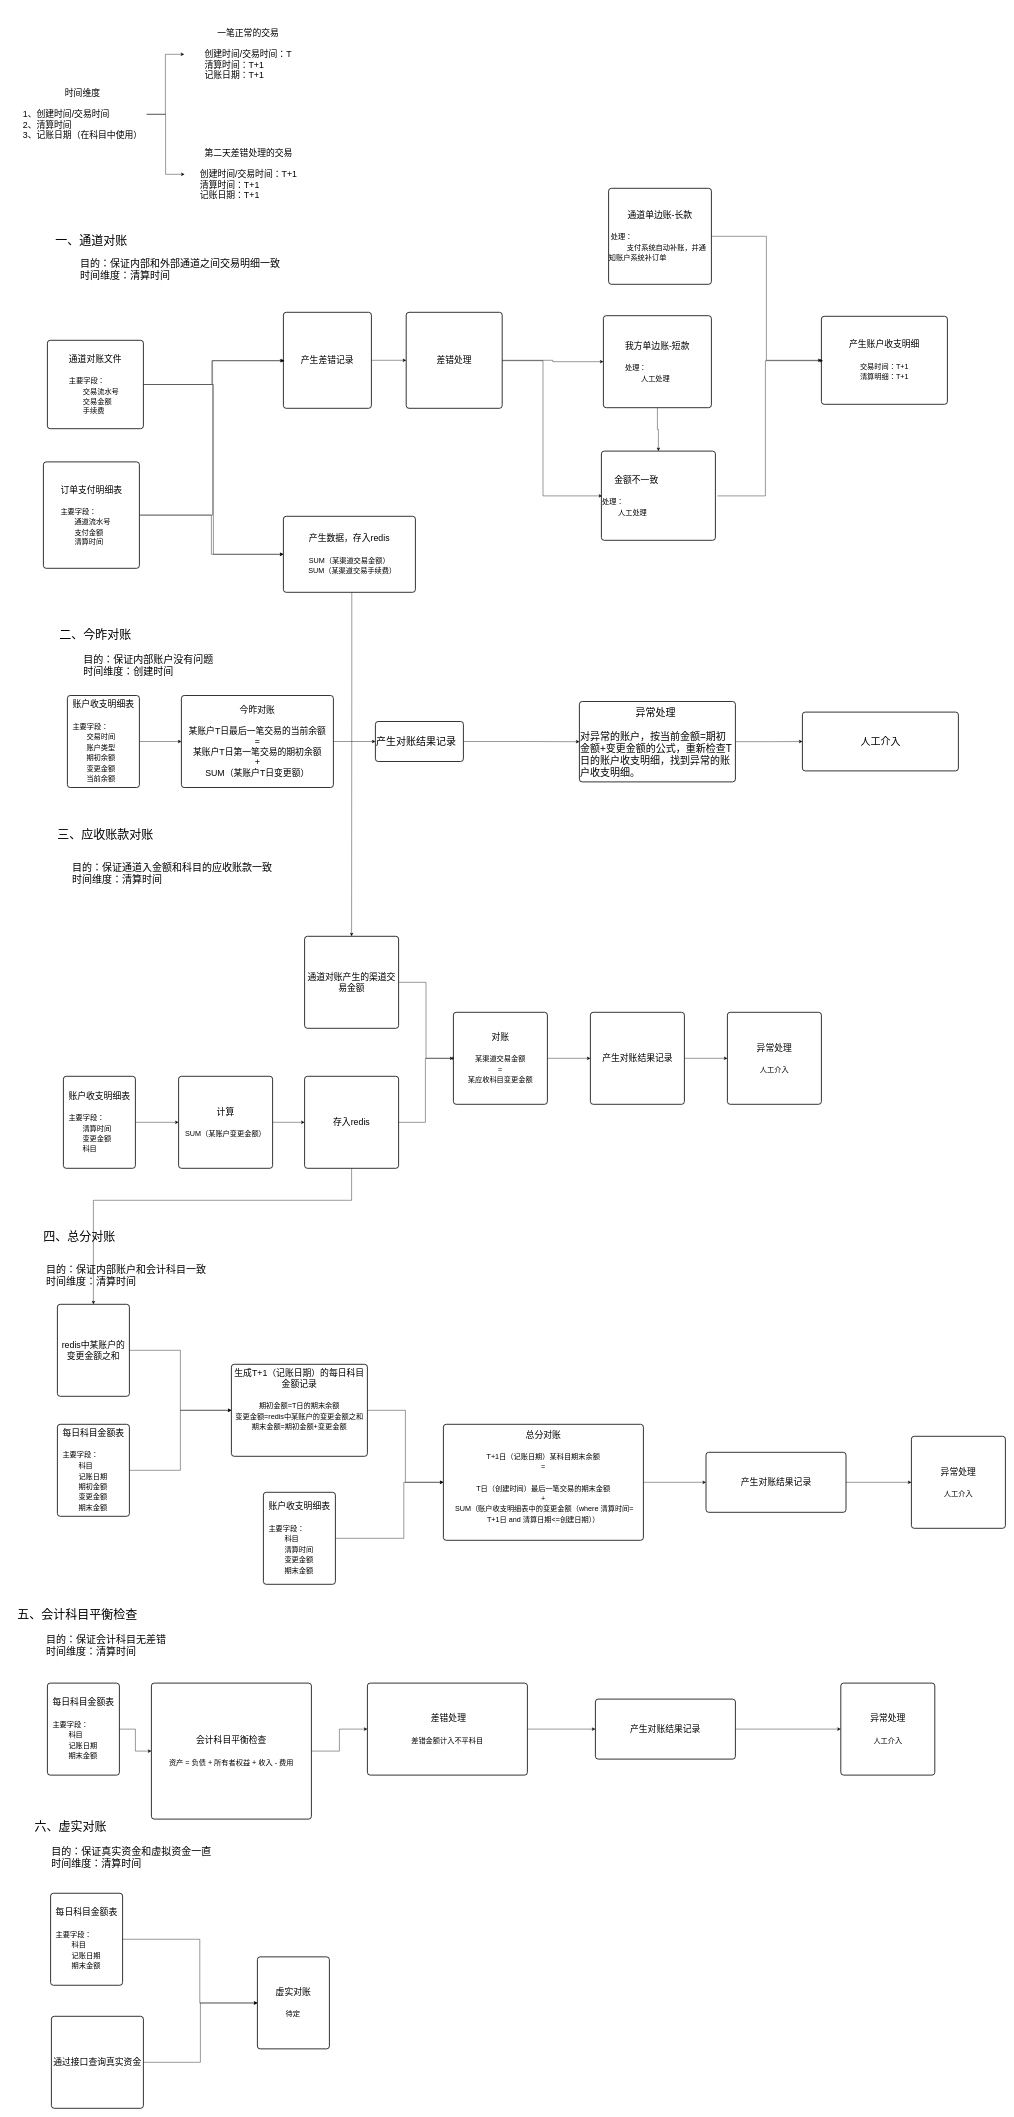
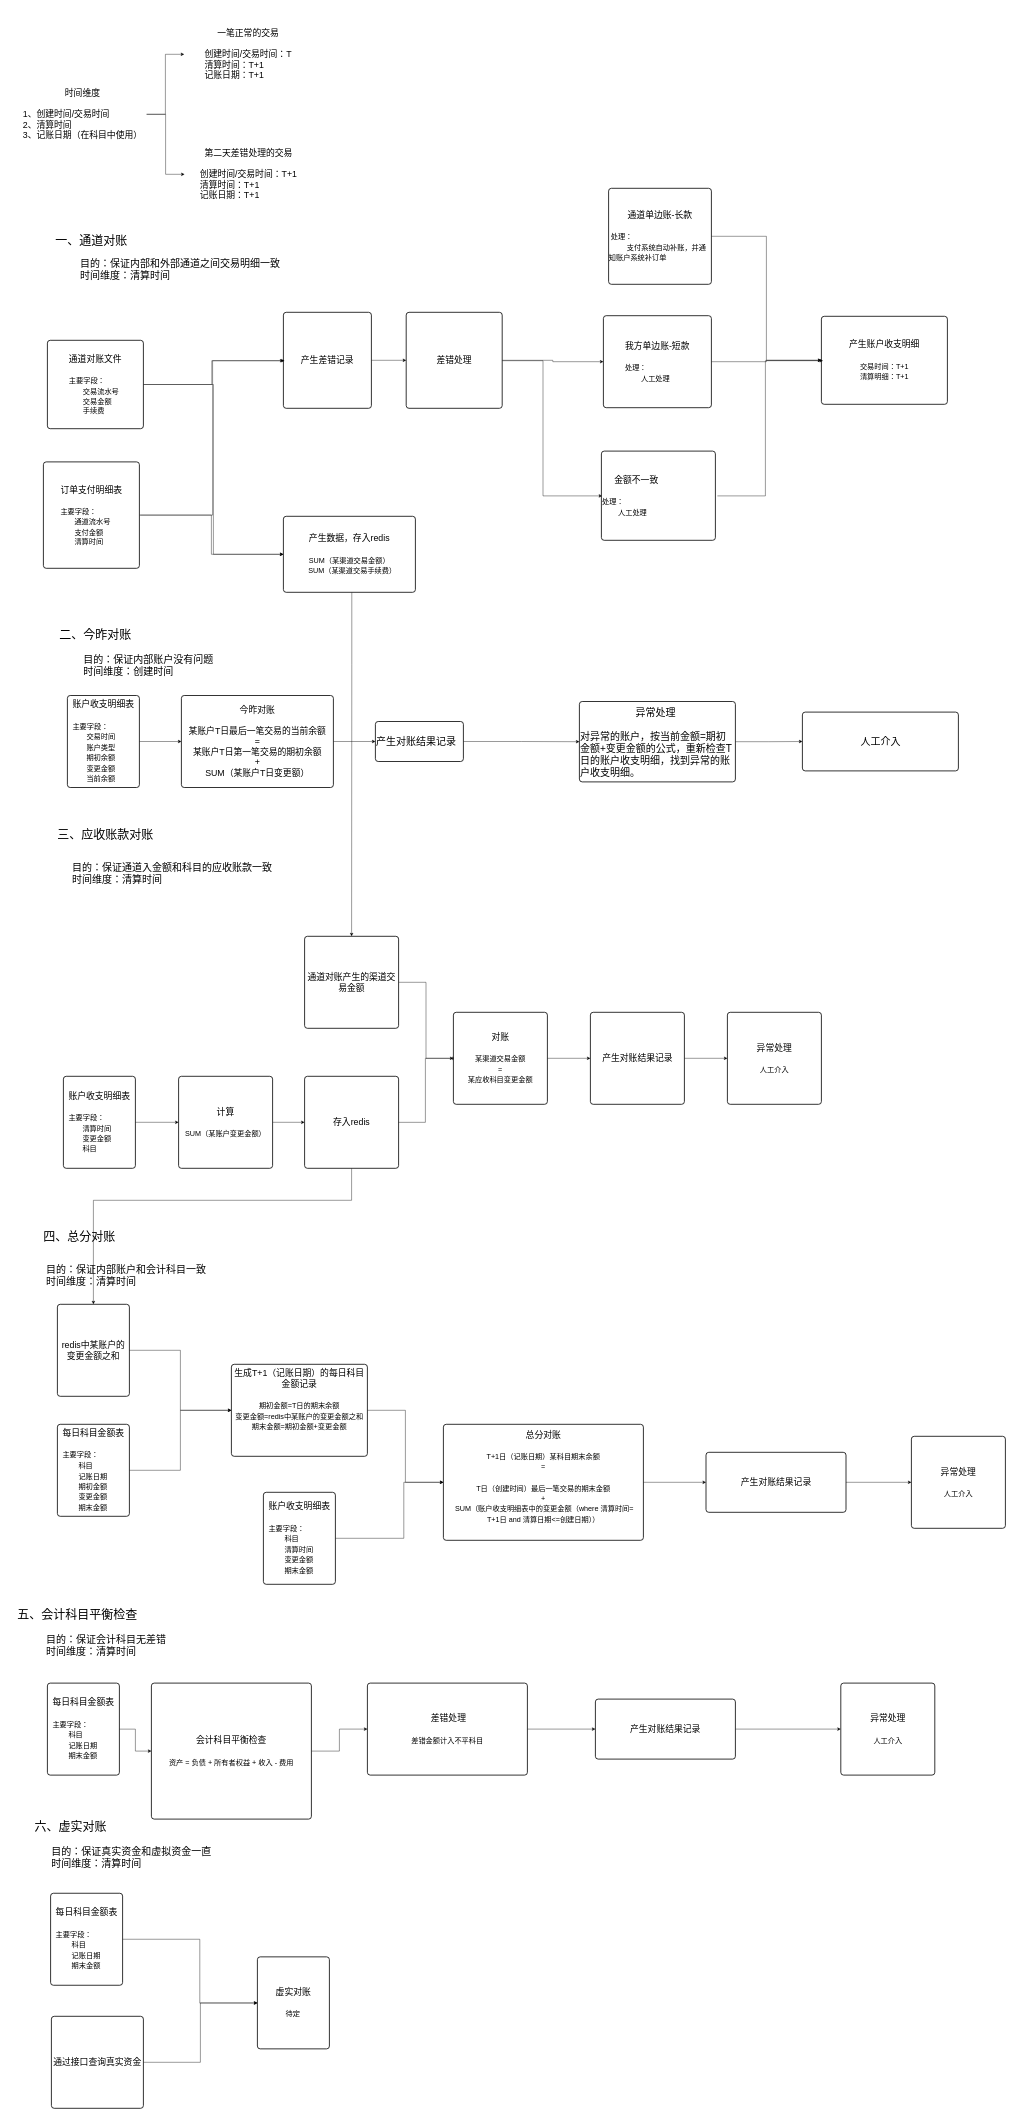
- <mxCell id="21" style="edgeStyle=orthogonalEdgeStyle;rounded=0;orthogonalLoop=1;jettySize=auto;html=1;fontSize=22;" edge="1" parent="1" source="22" target="24"><mxGeometry relative="1" as="geometry" /></mxCell>
+ <mxCell id="21" style="edgeStyle=orthogonalEdgeStyle;rounded=0;orthogonalLoop=1;jettySize=auto;html=1;entryX=0;entryY=0.5;entryDx=0;entryDy=0;fontSize=22;" edge="1" parent="1" source="22" target="13"><mxGeometry relative="1" as="geometry" /></mxCell>
